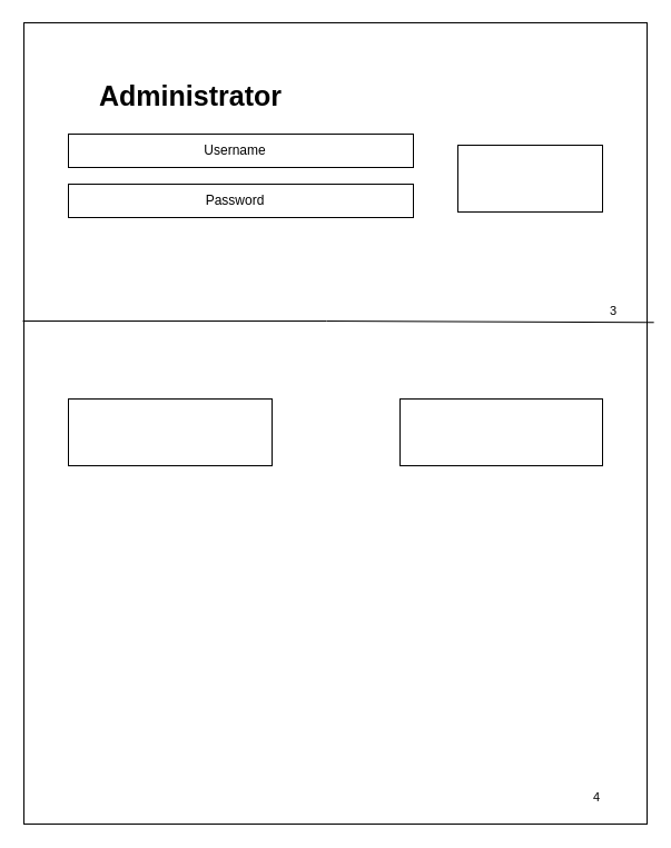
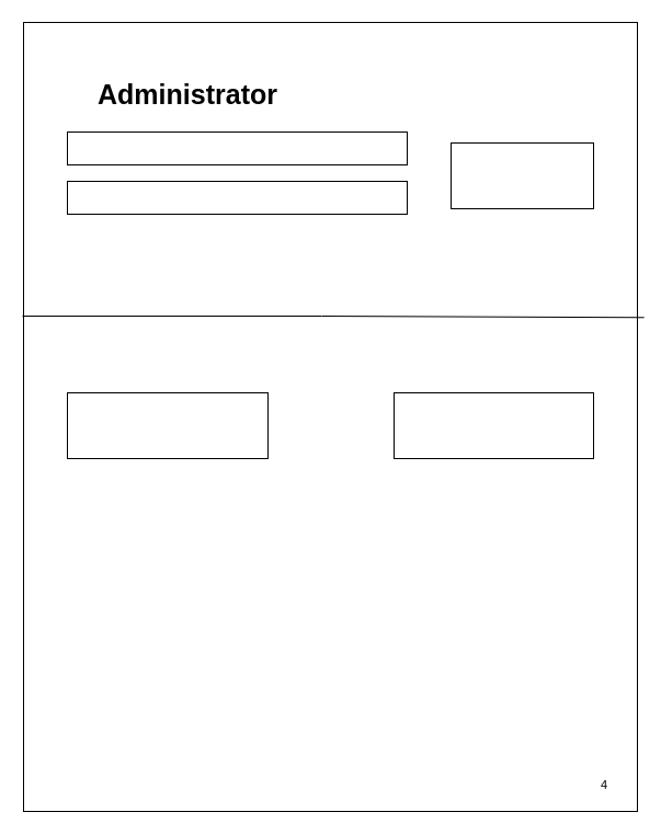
- <mxCell id="5" value="Username" style="text;html=1;strokeColor=none;fillColor=none;align=center;verticalAlign=middle;whiteSpace=wrap;rounded=0;" parent="1" vertex="1"><mxGeometry x="181" y="120" width="60" height="30" as="geometry" /></mxCell>
- <mxCell id="7" value="Password" style="text;html=1;strokeColor=none;fillColor=none;align=center;verticalAlign=middle;whiteSpace=wrap;rounded=0;" vertex="1" parent="1"><mxGeometry x="181" y="165" width="60" height="30" as="geometry" /></mxCell>
- <mxCell id="12" value="&lt;font style=&quot;font-size: 11px&quot;&gt;3&lt;/font&gt;" style="text;html=1;strokeColor=none;fillColor=none;align=center;verticalAlign=middle;whiteSpace=wrap;rounded=0;fontSize=21;" vertex="1" parent="1"><mxGeometry x="521" y="260" width="60" height="30" as="geometry" /></mxCell>
- <mxCell id="13" value="4" style="text;html=1;strokeColor=none;fillColor=none;align=center;verticalAlign=middle;whiteSpace=wrap;rounded=0;fontSize=11;" vertex="1" parent="1"><mxGeometry x="506" y="701" width="60" height="30" as="geometry" /></mxCell>
+ <mxCell id="13" value="4" style="text;html=1;strokeColor=none;fillColor=none;align=center;verticalAlign=middle;whiteSpace=wrap;rounded=0;fontSize=11;" vertex="1" parent="1"><mxGeometry x="521" y="701" width="60" height="30" as="geometry" /></mxCell>
